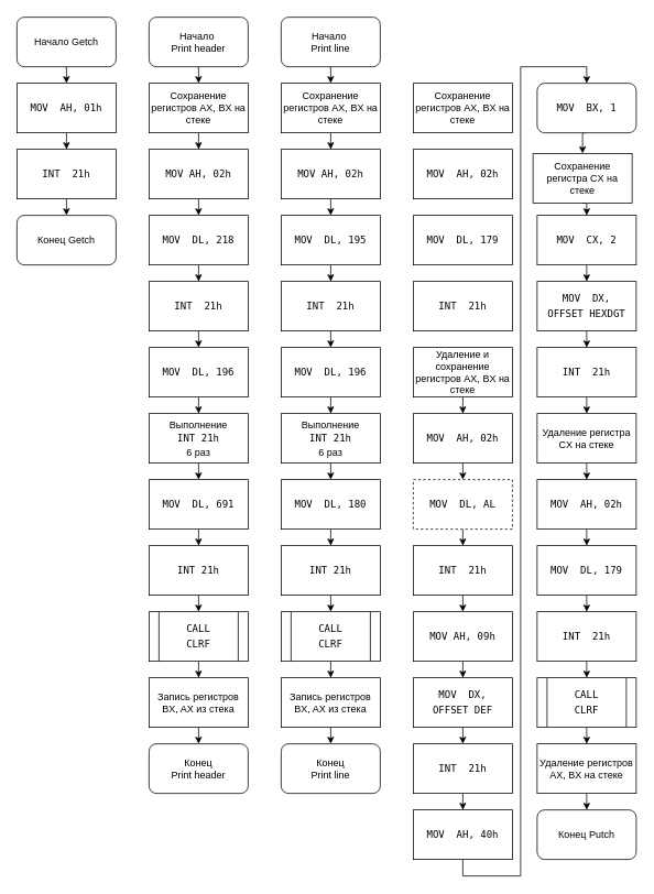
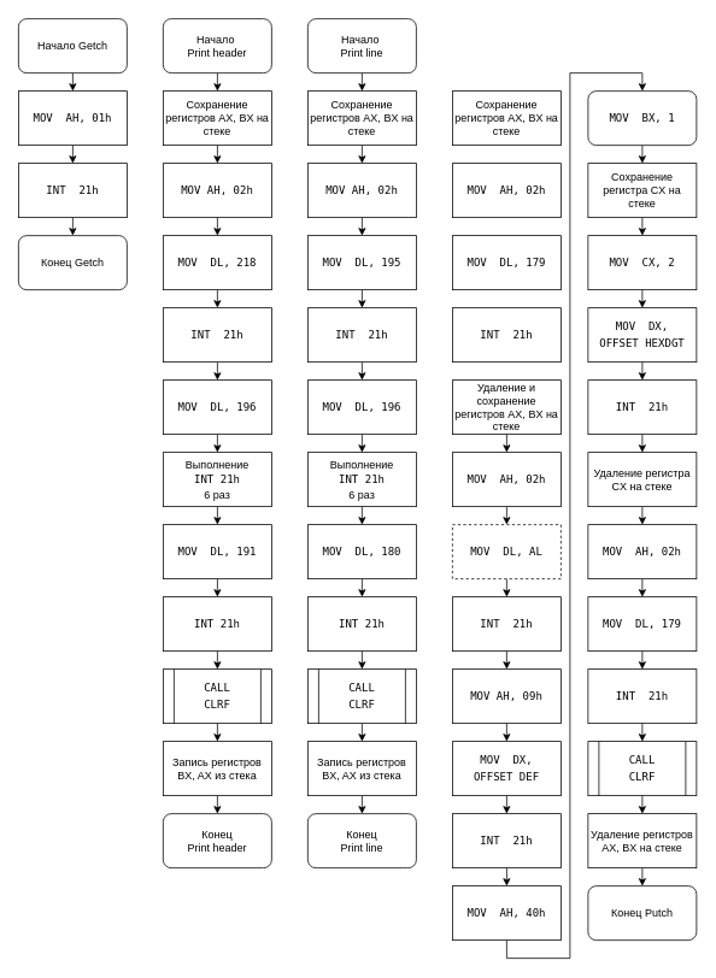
- <mxCell id="78" value="Сохранение регистра СX на стеке" style="rounded=0;whiteSpace=wrap;html=1;fontColor=default;fontSize=12;" vertex="1" parent="1"><mxGeometry x="645" y="185" width="120" height="60" as="geometry" /></mxCell>
+ <mxCell id="78" value="Сохранение регистра СX на стеке" style="rounded=0;whiteSpace=wrap;html=1;fontColor=default;fontSize=12;" vertex="1" parent="1"><mxGeometry x="650" y="180" width="120" height="60" as="geometry" /></mxCell>
- <mxCell id="24" value="&lt;div style=&quot;background-color: rgb(255, 255, 255); font-family: &amp;quot;Droid Sans Mono&amp;quot;, &amp;quot;monospace&amp;quot;, monospace; font-weight: normal; font-size: 12px; line-height: 19px; white-space: pre;&quot;&gt;&lt;div style=&quot;font-size: 12px;&quot;&gt;&lt;span style=&quot;font-size: 12px;&quot;&gt;MOV&lt;/span&gt;  &lt;span style=&quot;font-size: 12px;&quot;&gt;DL&lt;/span&gt;&lt;span style=&quot;font-size: 12px;&quot;&gt;, &lt;/span&gt;&lt;span style=&quot;font-size: 12px;&quot;&gt;691&lt;/span&gt;&lt;/div&gt;&lt;/div&gt;" style="rounded=0;whiteSpace=wrap;html=1;fontColor=default;fontSize=12;" vertex="1" parent="1"><mxGeometry x="180" y="580" width="120" height="60" as="geometry" /></mxCell>
+ <mxCell id="24" value="&lt;div style=&quot;background-color: rgb(255, 255, 255); font-family: &amp;quot;Droid Sans Mono&amp;quot;, &amp;quot;monospace&amp;quot;, monospace; font-weight: normal; font-size: 12px; line-height: 19px; white-space: pre;&quot;&gt;&lt;div style=&quot;font-size: 12px;&quot;&gt;&lt;span style=&quot;font-size: 12px;&quot;&gt;MOV&lt;/span&gt;  &lt;span style=&quot;font-size: 12px;&quot;&gt;DL&lt;/span&gt;&lt;span style=&quot;font-size: 12px;&quot;&gt;, &lt;/span&gt;&lt;span style=&quot;font-size: 12px;&quot;&gt;191&lt;/span&gt;&lt;/div&gt;&lt;/div&gt;" style="rounded=0;whiteSpace=wrap;html=1;fontColor=default;fontSize=12;" vertex="1" parent="1"><mxGeometry x="180" y="580" width="120" height="60" as="geometry" /></mxCell>
